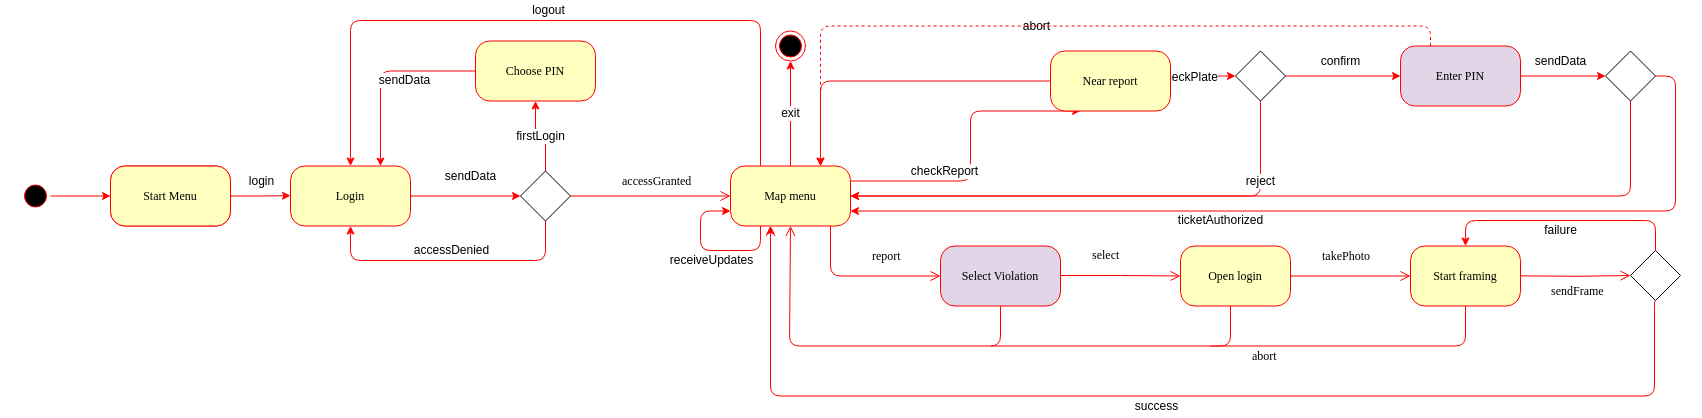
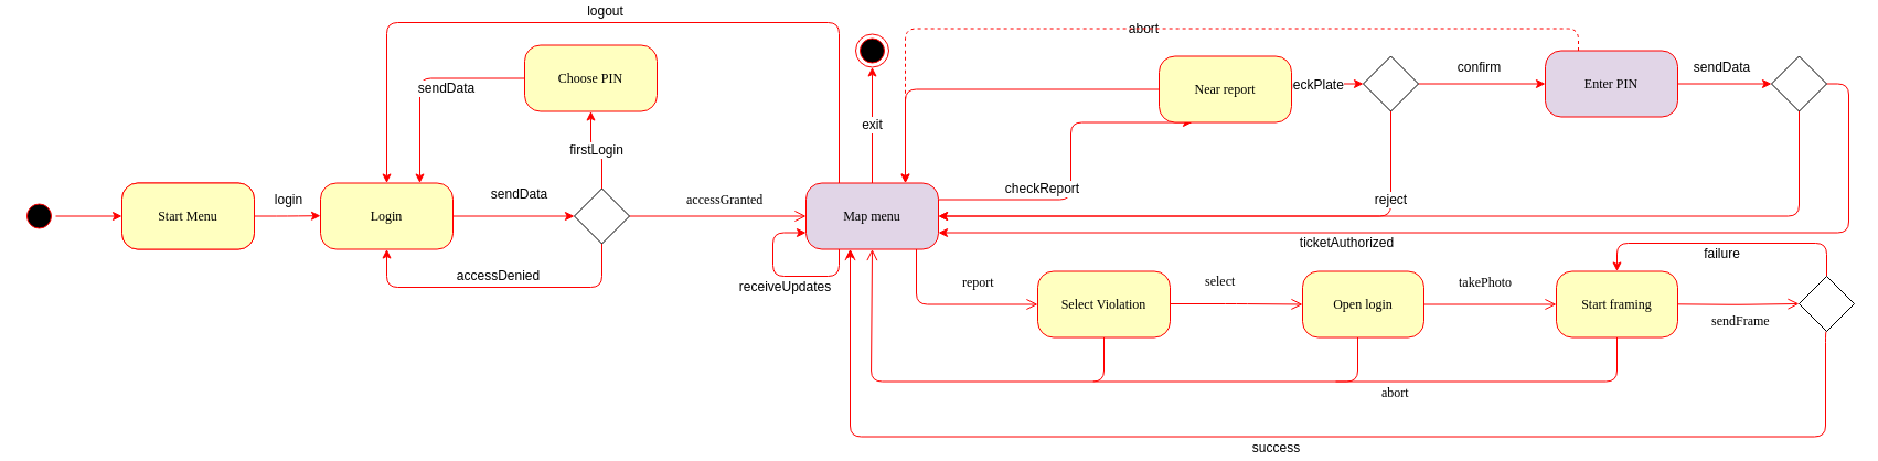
- <mxCell id="10" value="Map menu" style="rounded=1;whiteSpace=wrap;html=1;arcSize=24;fillColor=#ffffc0;strokeColor=#ff0000;shadow=0;comic=0;labelBackgroundColor=none;fontFamily=Verdana;fontSize=12;fontColor=#000000;align=center;" parent="1" vertex="1"><mxGeometry x="730" y="165.5" width="120" height="60" as="geometry" /></mxCell>
+ <mxCell id="10" value="Map menu" style="rounded=1;whiteSpace=wrap;html=1;arcSize=24;fillColor=#e1d5e7;strokeColor=#ff0000;shadow=0;comic=0;labelBackgroundColor=none;fontFamily=Verdana;fontSize=12;fontColor=#000000;align=center;" parent="1" vertex="1"><mxGeometry x="730" y="165.5" width="120" height="60" as="geometry" /></mxCell>
- <mxCell id="11" value="Select Violation" style="rounded=1;whiteSpace=wrap;html=1;arcSize=24;fillColor=#e1d5e7;strokeColor=#ff0000;shadow=0;comic=0;labelBackgroundColor=none;fontFamily=Verdana;fontSize=12;fontColor=#000000;align=center;" parent="1" vertex="1"><mxGeometry x="940" y="245.5" width="120" height="60" as="geometry" /></mxCell>
+ <mxCell id="11" value="Select Violation" style="rounded=1;whiteSpace=wrap;html=1;arcSize=24;fillColor=#ffffc0;strokeColor=#ff0000;shadow=0;comic=0;labelBackgroundColor=none;fontFamily=Verdana;fontSize=12;fontColor=#000000;align=center;" parent="1" vertex="1"><mxGeometry x="940" y="245.5" width="120" height="60" as="geometry" /></mxCell>
